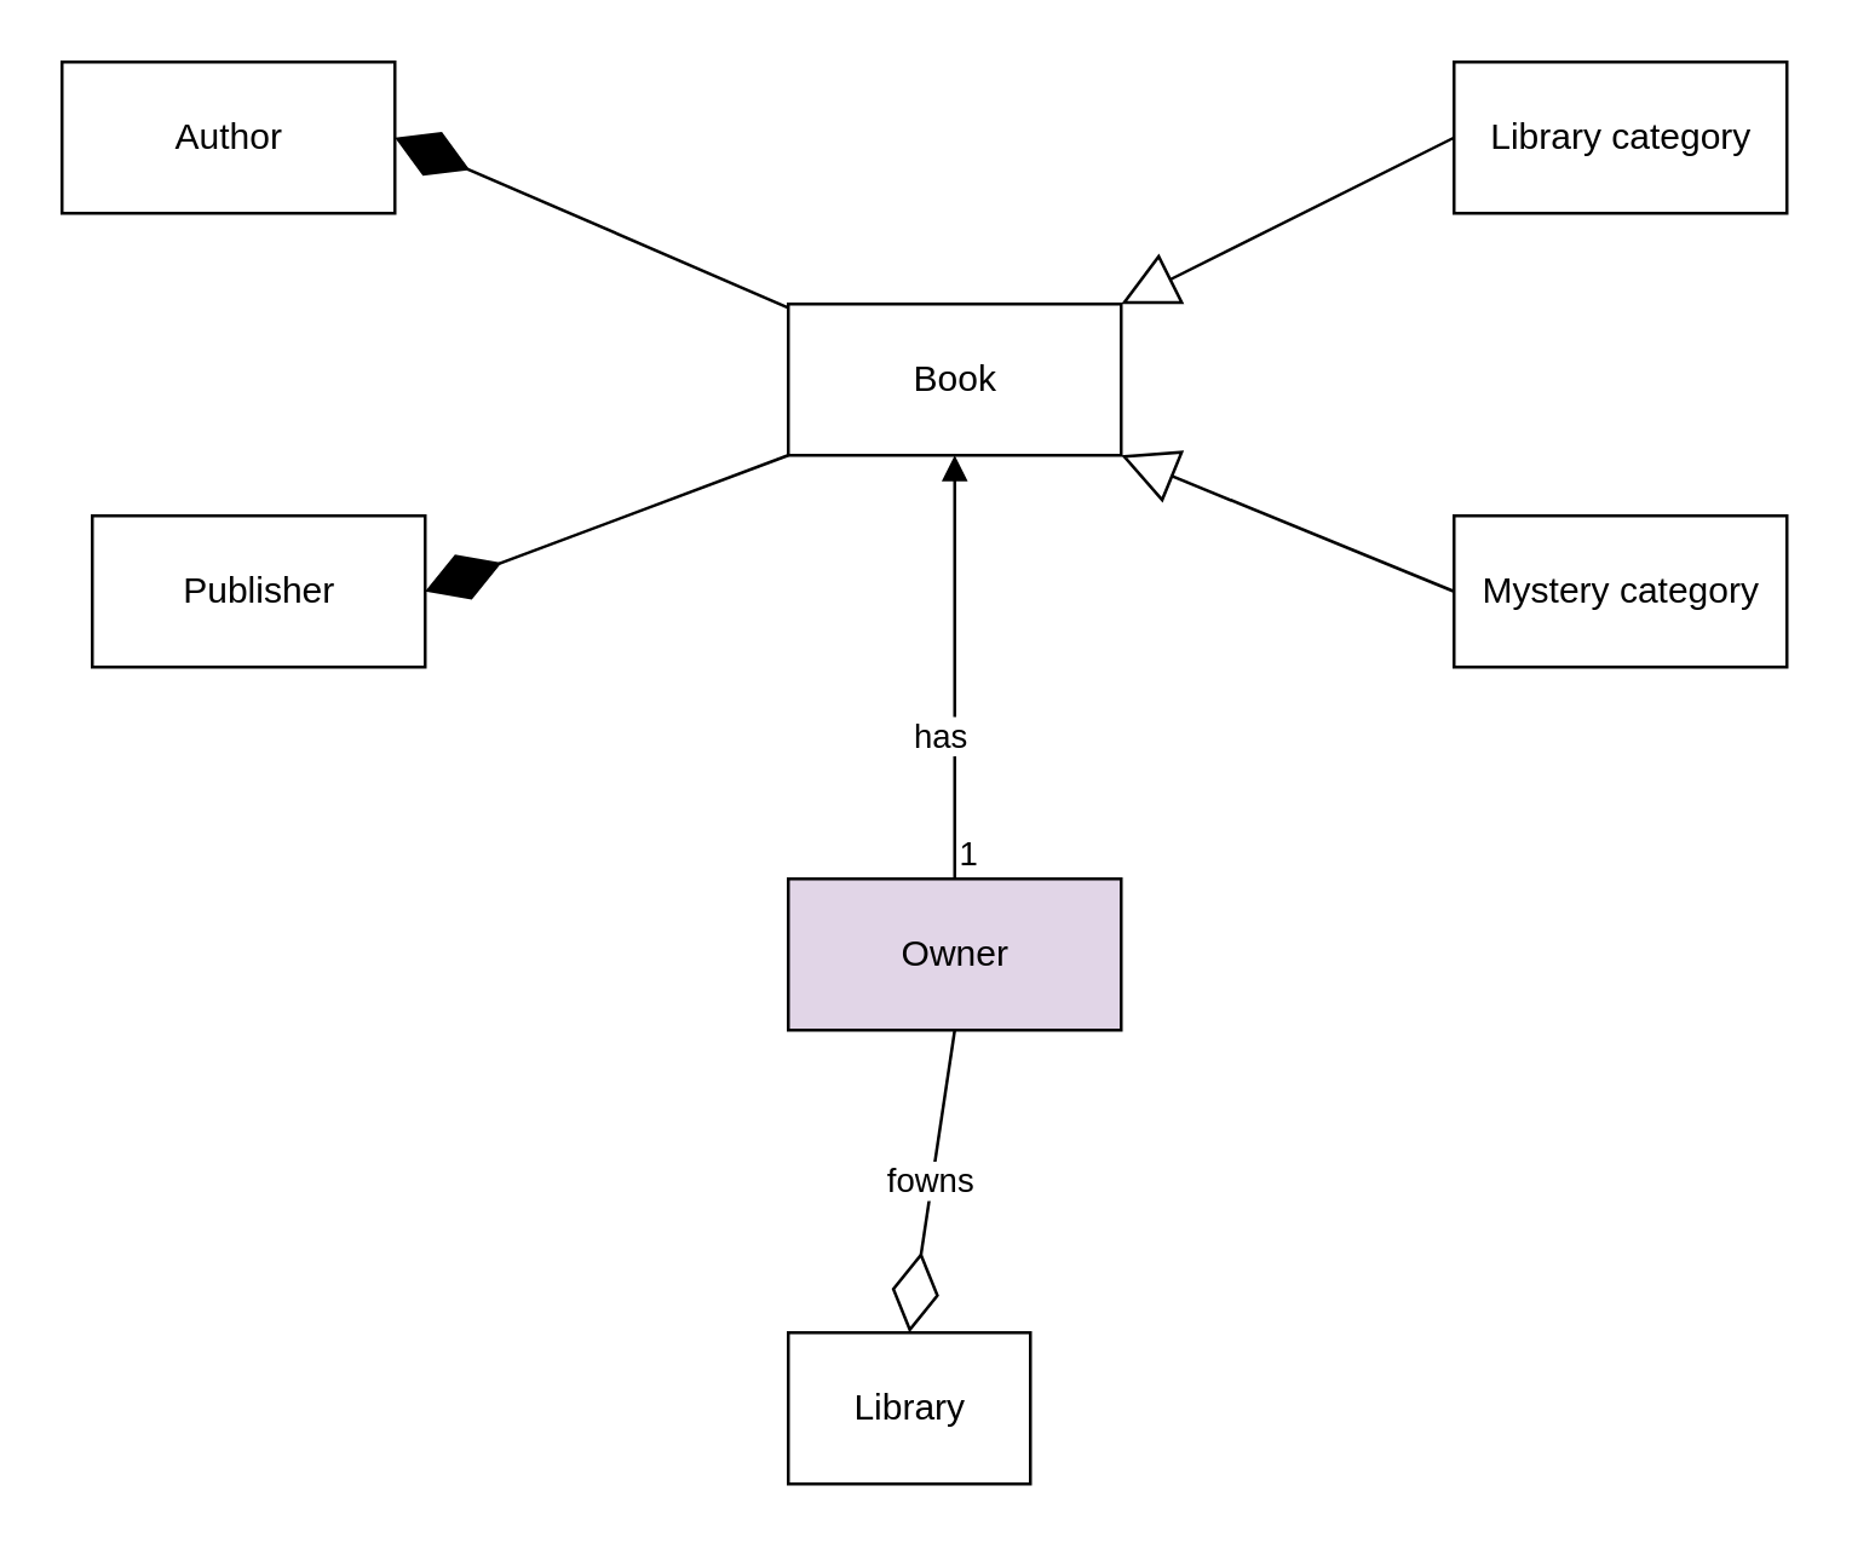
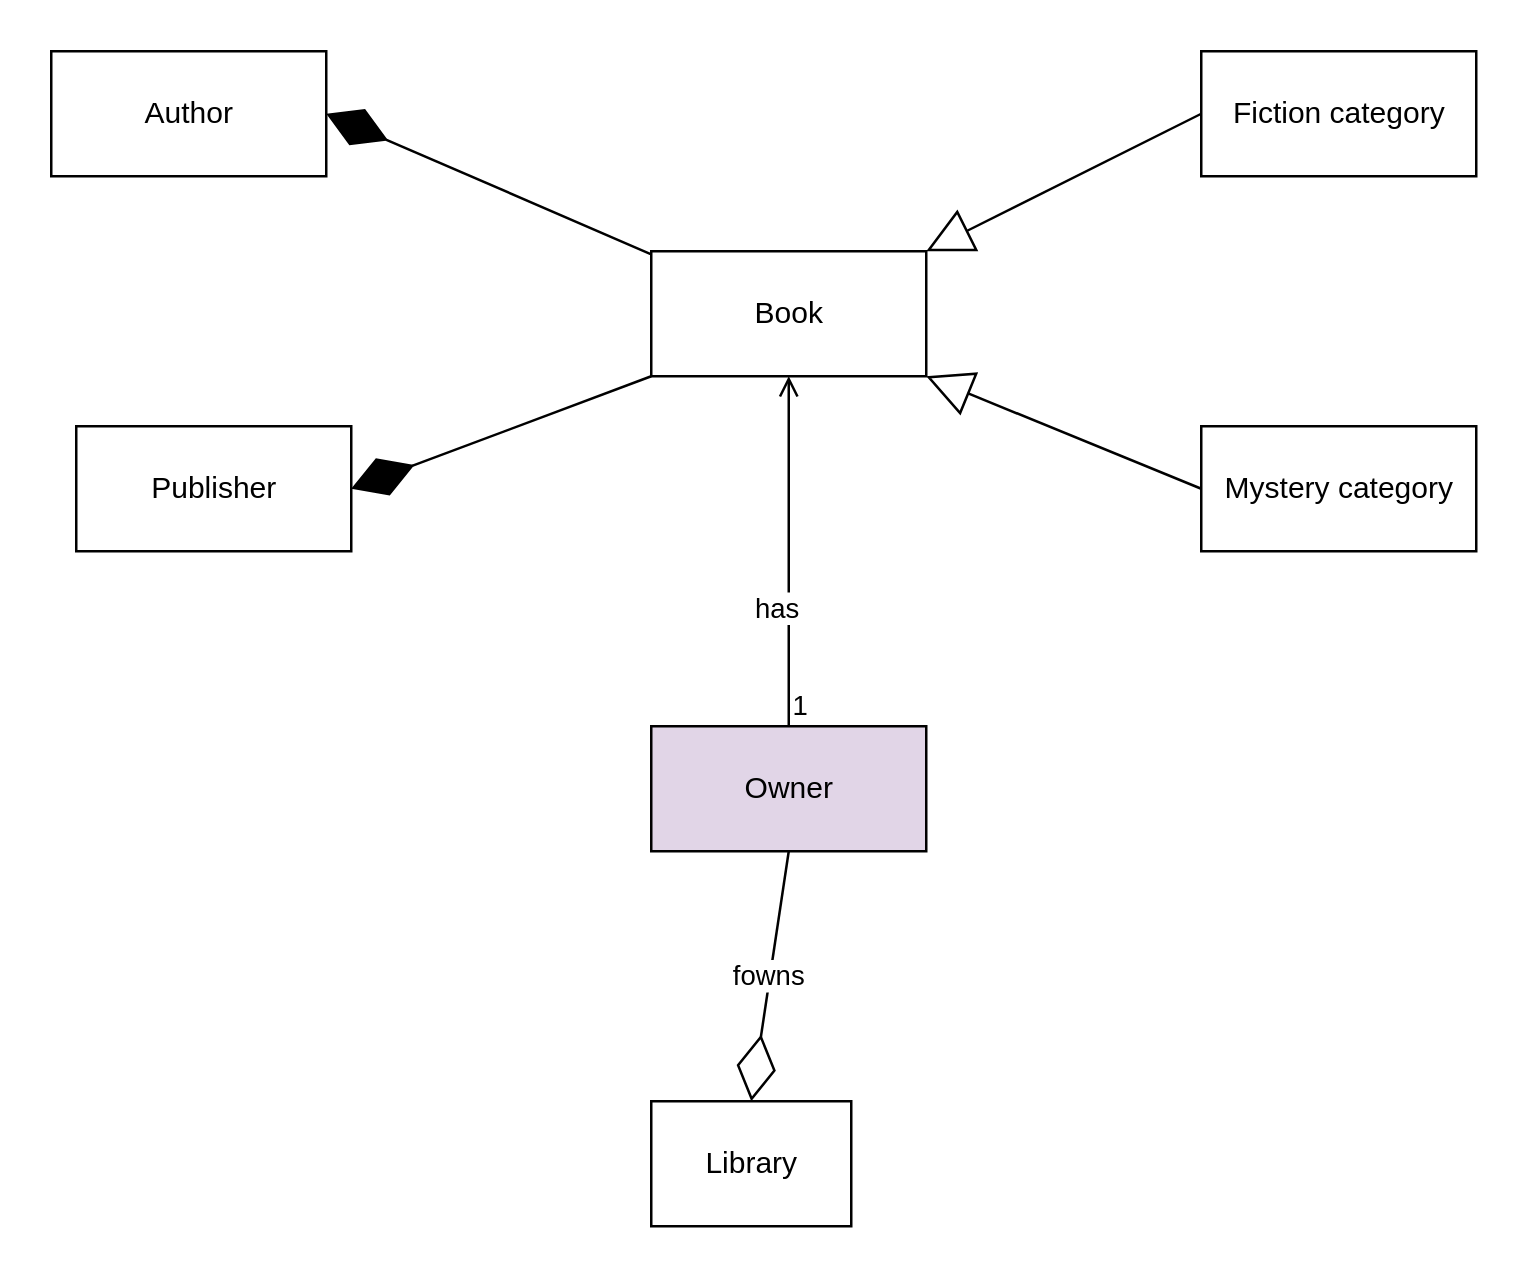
- <mxCell id="6" value="Library category" style="html=1;" vertex="1" parent="1"><mxGeometry x="480" y="20" width="110" height="50" as="geometry" /></mxCell>
+ <mxCell id="6" value="Fiction category" style="html=1;" vertex="1" parent="1"><mxGeometry x="480" y="20" width="110" height="50" as="geometry" /></mxCell>
- <mxCell id="13" value="has" style="endArrow=block;endFill=1;html=1;edgeStyle=orthogonalEdgeStyle;align=left;verticalAlign=top;exitX=0.5;exitY=0;exitDx=0;exitDy=0;entryX=0.5;entryY=1;entryDx=0;entryDy=0;" edge="1" parent="1" source="7" target="2"><mxGeometry x="-0.143" y="15" relative="1" as="geometry"><mxPoint x="50" y="380" as="sourcePoint" /><mxPoint x="210" y="380" as="targetPoint" /><mxPoint as="offset" /></mxGeometry></mxCell>
+ <mxCell id="13" value="has" style="endArrow=open;endFill=1;html=1;edgeStyle=orthogonalEdgeStyle;align=left;verticalAlign=top;exitX=0.5;exitY=0;exitDx=0;exitDy=0;entryX=0.5;entryY=1;entryDx=0;entryDy=0;" edge="1" parent="1" source="7" target="2"><mxGeometry x="-0.143" y="15" relative="1" as="geometry"><mxPoint x="50" y="380" as="sourcePoint" /><mxPoint x="210" y="380" as="targetPoint" /><mxPoint as="offset" /></mxGeometry></mxCell>
